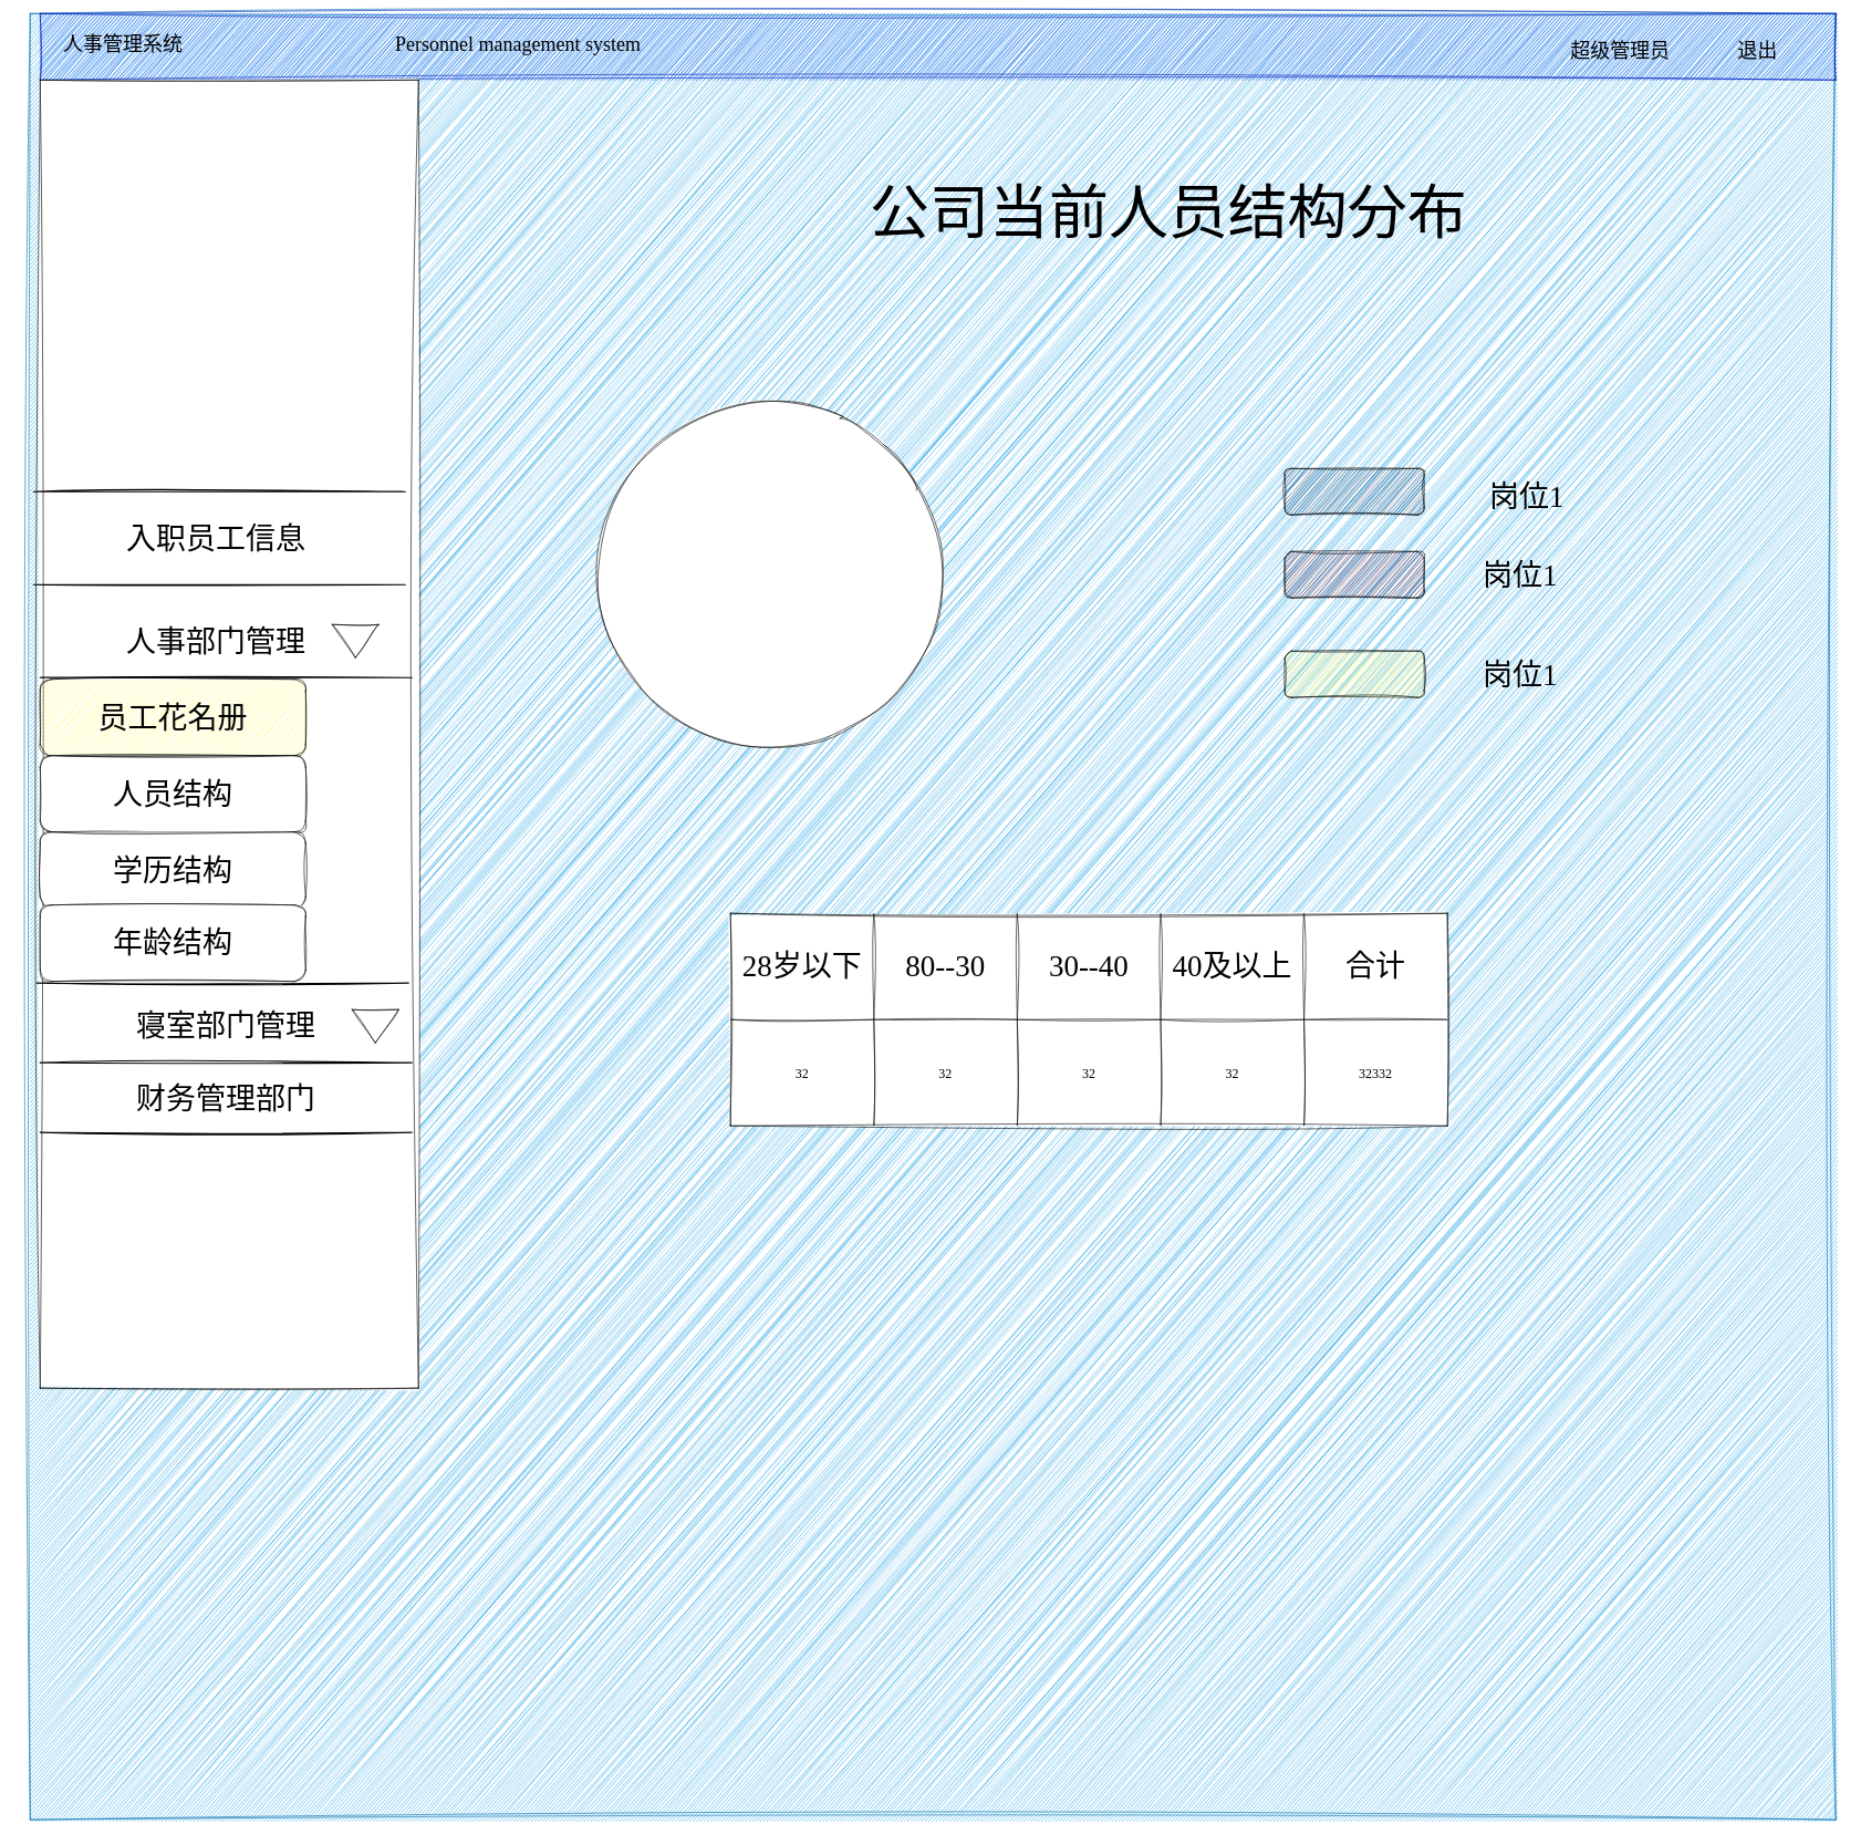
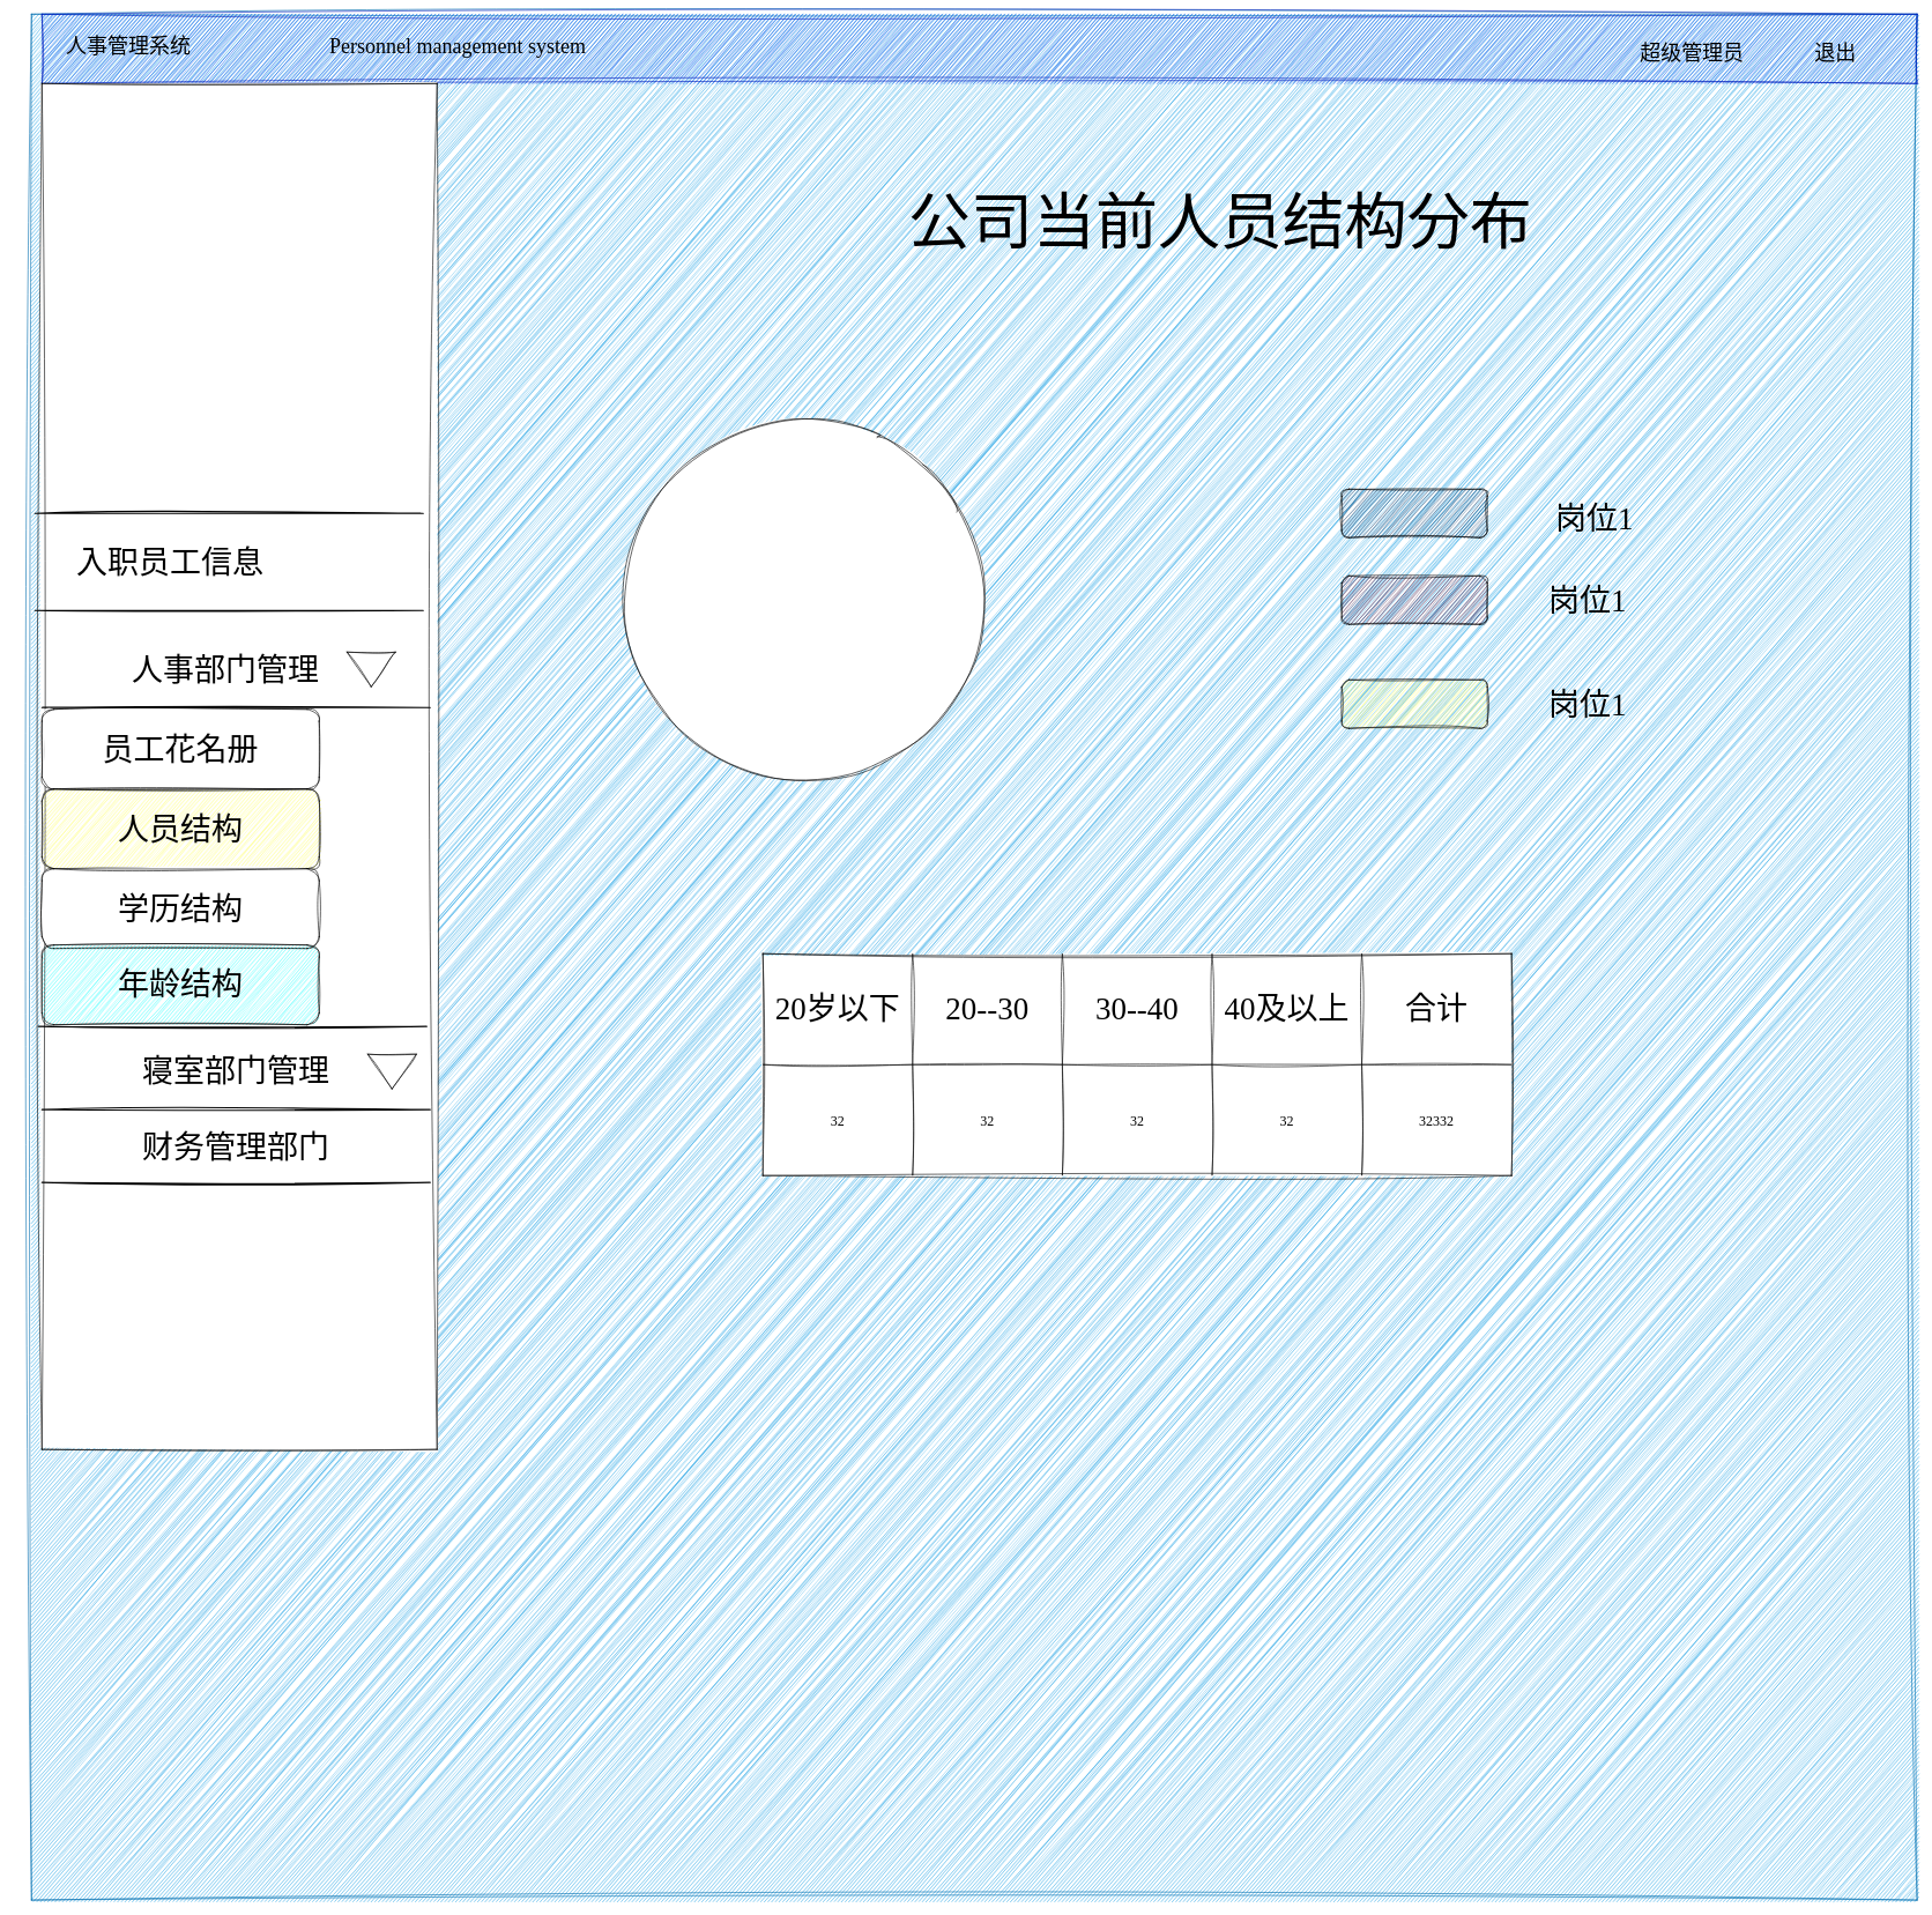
- <mxCell id="5" value="Personnel management system" style="text;html=1;strokeColor=none;fillColor=none;align=center;verticalAlign=middle;whiteSpace=wrap;rounded=0;fontSize=30;fontFamily=Architects Daughter;swimlaneFillColor=none;" vertex="1" parent="1"><mxGeometry x="550" y="50" width="460" height="30" as="geometry" /></mxCell>
+ <mxCell id="5" value="Personnel management system" style="text;html=1;strokeColor=none;fillColor=none;align=center;verticalAlign=middle;whiteSpace=wrap;rounded=0;fontSize=30;fontFamily=Architects Daughter;swimlaneFillColor=none;" vertex="1" parent="1"><mxGeometry x="430" y="50" width="460" height="30" as="geometry" /></mxCell>
- <mxCell id="14" value="&lt;font style=&quot;font-size: 45px;&quot;&gt;入职员工信息&lt;/font&gt;" style="text;html=1;strokeColor=none;fillColor=none;align=center;verticalAlign=middle;whiteSpace=wrap;rounded=0;fontSize=20;fontFamily=Architects Daughter;swimlaneFillColor=none;" vertex="1" parent="1"><mxGeometry x="160" y="795" width="330" height="30" as="geometry" /></mxCell>
+ <mxCell id="14" value="&lt;font style=&quot;font-size: 45px;&quot;&gt;入职员工信息&lt;/font&gt;" style="text;html=1;strokeColor=none;fillColor=none;align=center;verticalAlign=middle;whiteSpace=wrap;rounded=0;fontSize=20;fontFamily=Architects Daughter;swimlaneFillColor=none;" vertex="1" parent="1"><mxGeometry x="80" y="795" width="330" height="30" as="geometry" /></mxCell>
- <mxCell id="20" value="员工花名册" style="rounded=1;whiteSpace=wrap;html=1;sketch=1;hachureGap=4;jiggle=2;curveFitting=1;fontFamily=Architects Daughter;fontSource=https%3A%2F%2Ffonts.googleapis.com%2Fcss%3Ffamily%3DArchitects%2BDaughter;fontSize=45;swimlaneFillColor=none;fillColor=#ffff66;" vertex="1" parent="1"><mxGeometry x="60" y="1022.5" width="400" height="115" as="geometry" /></mxCell>
+ <mxCell id="20" value="员工花名册" style="rounded=1;whiteSpace=wrap;html=1;sketch=1;hachureGap=4;jiggle=2;curveFitting=1;fontFamily=Architects Daughter;fontSource=https%3A%2F%2Ffonts.googleapis.com%2Fcss%3Ffamily%3DArchitects%2BDaughter;fontSize=45;swimlaneFillColor=none;fillColor=#FFFFFF;" vertex="1" parent="1"><mxGeometry x="60" y="1022.5" width="400" height="115" as="geometry" /></mxCell>
- <mxCell id="21" value="人员结构" style="rounded=1;whiteSpace=wrap;html=1;sketch=1;hachureGap=4;jiggle=2;curveFitting=1;fontFamily=Architects Daughter;fontSource=https%3A%2F%2Ffonts.googleapis.com%2Fcss%3Ffamily%3DArchitects%2BDaughter;fontSize=45;swimlaneFillColor=none;fillColor=#FFFFFF;" vertex="1" parent="1"><mxGeometry x="60" y="1137.5" width="400" height="115" as="geometry" /></mxCell>
+ <mxCell id="21" value="人员结构" style="rounded=1;whiteSpace=wrap;html=1;sketch=1;hachureGap=4;jiggle=2;curveFitting=1;fontFamily=Architects Daughter;fontSource=https%3A%2F%2Ffonts.googleapis.com%2Fcss%3Ffamily%3DArchitects%2BDaughter;fontSize=45;swimlaneFillColor=none;fillColor=#ffff66;" vertex="1" parent="1"><mxGeometry x="60" y="1137.5" width="400" height="115" as="geometry" /></mxCell>
- <mxCell id="23" value="年龄结构" style="rounded=1;whiteSpace=wrap;html=1;sketch=1;hachureGap=4;jiggle=2;curveFitting=1;fontFamily=Architects Daughter;fontSource=https%3A%2F%2Ffonts.googleapis.com%2Fcss%3Ffamily%3DArchitects%2BDaughter;fontSize=45;swimlaneFillColor=none;fillColor=#ffffff;" vertex="1" parent="1"><mxGeometry x="60" y="1362.5" width="400" height="115" as="geometry" /></mxCell>
+ <mxCell id="23" value="年龄结构" style="rounded=1;whiteSpace=wrap;html=1;sketch=1;hachureGap=4;jiggle=2;curveFitting=1;fontFamily=Architects Daughter;fontSource=https%3A%2F%2Ffonts.googleapis.com%2Fcss%3Ffamily%3DArchitects%2BDaughter;fontSize=45;swimlaneFillColor=none;fillColor=#33FFFF;" vertex="1" parent="1"><mxGeometry x="60" y="1362.5" width="400" height="115" as="geometry" /></mxCell>
- <mxCell id="35" value="28岁以下" style="shape=partialRectangle;html=1;whiteSpace=wrap;connectable=0;strokeColor=inherit;overflow=hidden;fillColor=none;top=0;left=0;bottom=0;right=0;pointerEvents=1;sketch=1;hachureGap=4;jiggle=2;curveFitting=1;fontFamily=Architects Daughter;fontSource=https%3A%2F%2Ffonts.googleapis.com%2Fcss%3Ffamily%3DArchitects%2BDaughter;fontSize=45;" vertex="1" parent="34"><mxGeometry width="216" height="160" as="geometry"><mxRectangle width="216" height="160" as="alternateBounds" /></mxGeometry></mxCell>
+ <mxCell id="35" value="20岁以下" style="shape=partialRectangle;html=1;whiteSpace=wrap;connectable=0;strokeColor=inherit;overflow=hidden;fillColor=none;top=0;left=0;bottom=0;right=0;pointerEvents=1;sketch=1;hachureGap=4;jiggle=2;curveFitting=1;fontFamily=Architects Daughter;fontSource=https%3A%2F%2Ffonts.googleapis.com%2Fcss%3Ffamily%3DArchitects%2BDaughter;fontSize=45;" vertex="1" parent="34"><mxGeometry width="216" height="160" as="geometry"><mxRectangle width="216" height="160" as="alternateBounds" /></mxGeometry></mxCell>
- <mxCell id="36" value="80--30" style="shape=partialRectangle;html=1;whiteSpace=wrap;connectable=0;strokeColor=inherit;overflow=hidden;fillColor=none;top=0;left=0;bottom=0;right=0;pointerEvents=1;sketch=1;hachureGap=4;jiggle=2;curveFitting=1;fontFamily=Architects Daughter;fontSource=https%3A%2F%2Ffonts.googleapis.com%2Fcss%3Ffamily%3DArchitects%2BDaughter;fontSize=45;" vertex="1" parent="34"><mxGeometry x="216" width="216" height="160" as="geometry"><mxRectangle width="216" height="160" as="alternateBounds" /></mxGeometry></mxCell>
+ <mxCell id="36" value="20--30" style="shape=partialRectangle;html=1;whiteSpace=wrap;connectable=0;strokeColor=inherit;overflow=hidden;fillColor=none;top=0;left=0;bottom=0;right=0;pointerEvents=1;sketch=1;hachureGap=4;jiggle=2;curveFitting=1;fontFamily=Architects Daughter;fontSource=https%3A%2F%2Ffonts.googleapis.com%2Fcss%3Ffamily%3DArchitects%2BDaughter;fontSize=45;" vertex="1" parent="34"><mxGeometry x="216" width="216" height="160" as="geometry"><mxRectangle width="216" height="160" as="alternateBounds" /></mxGeometry></mxCell>
